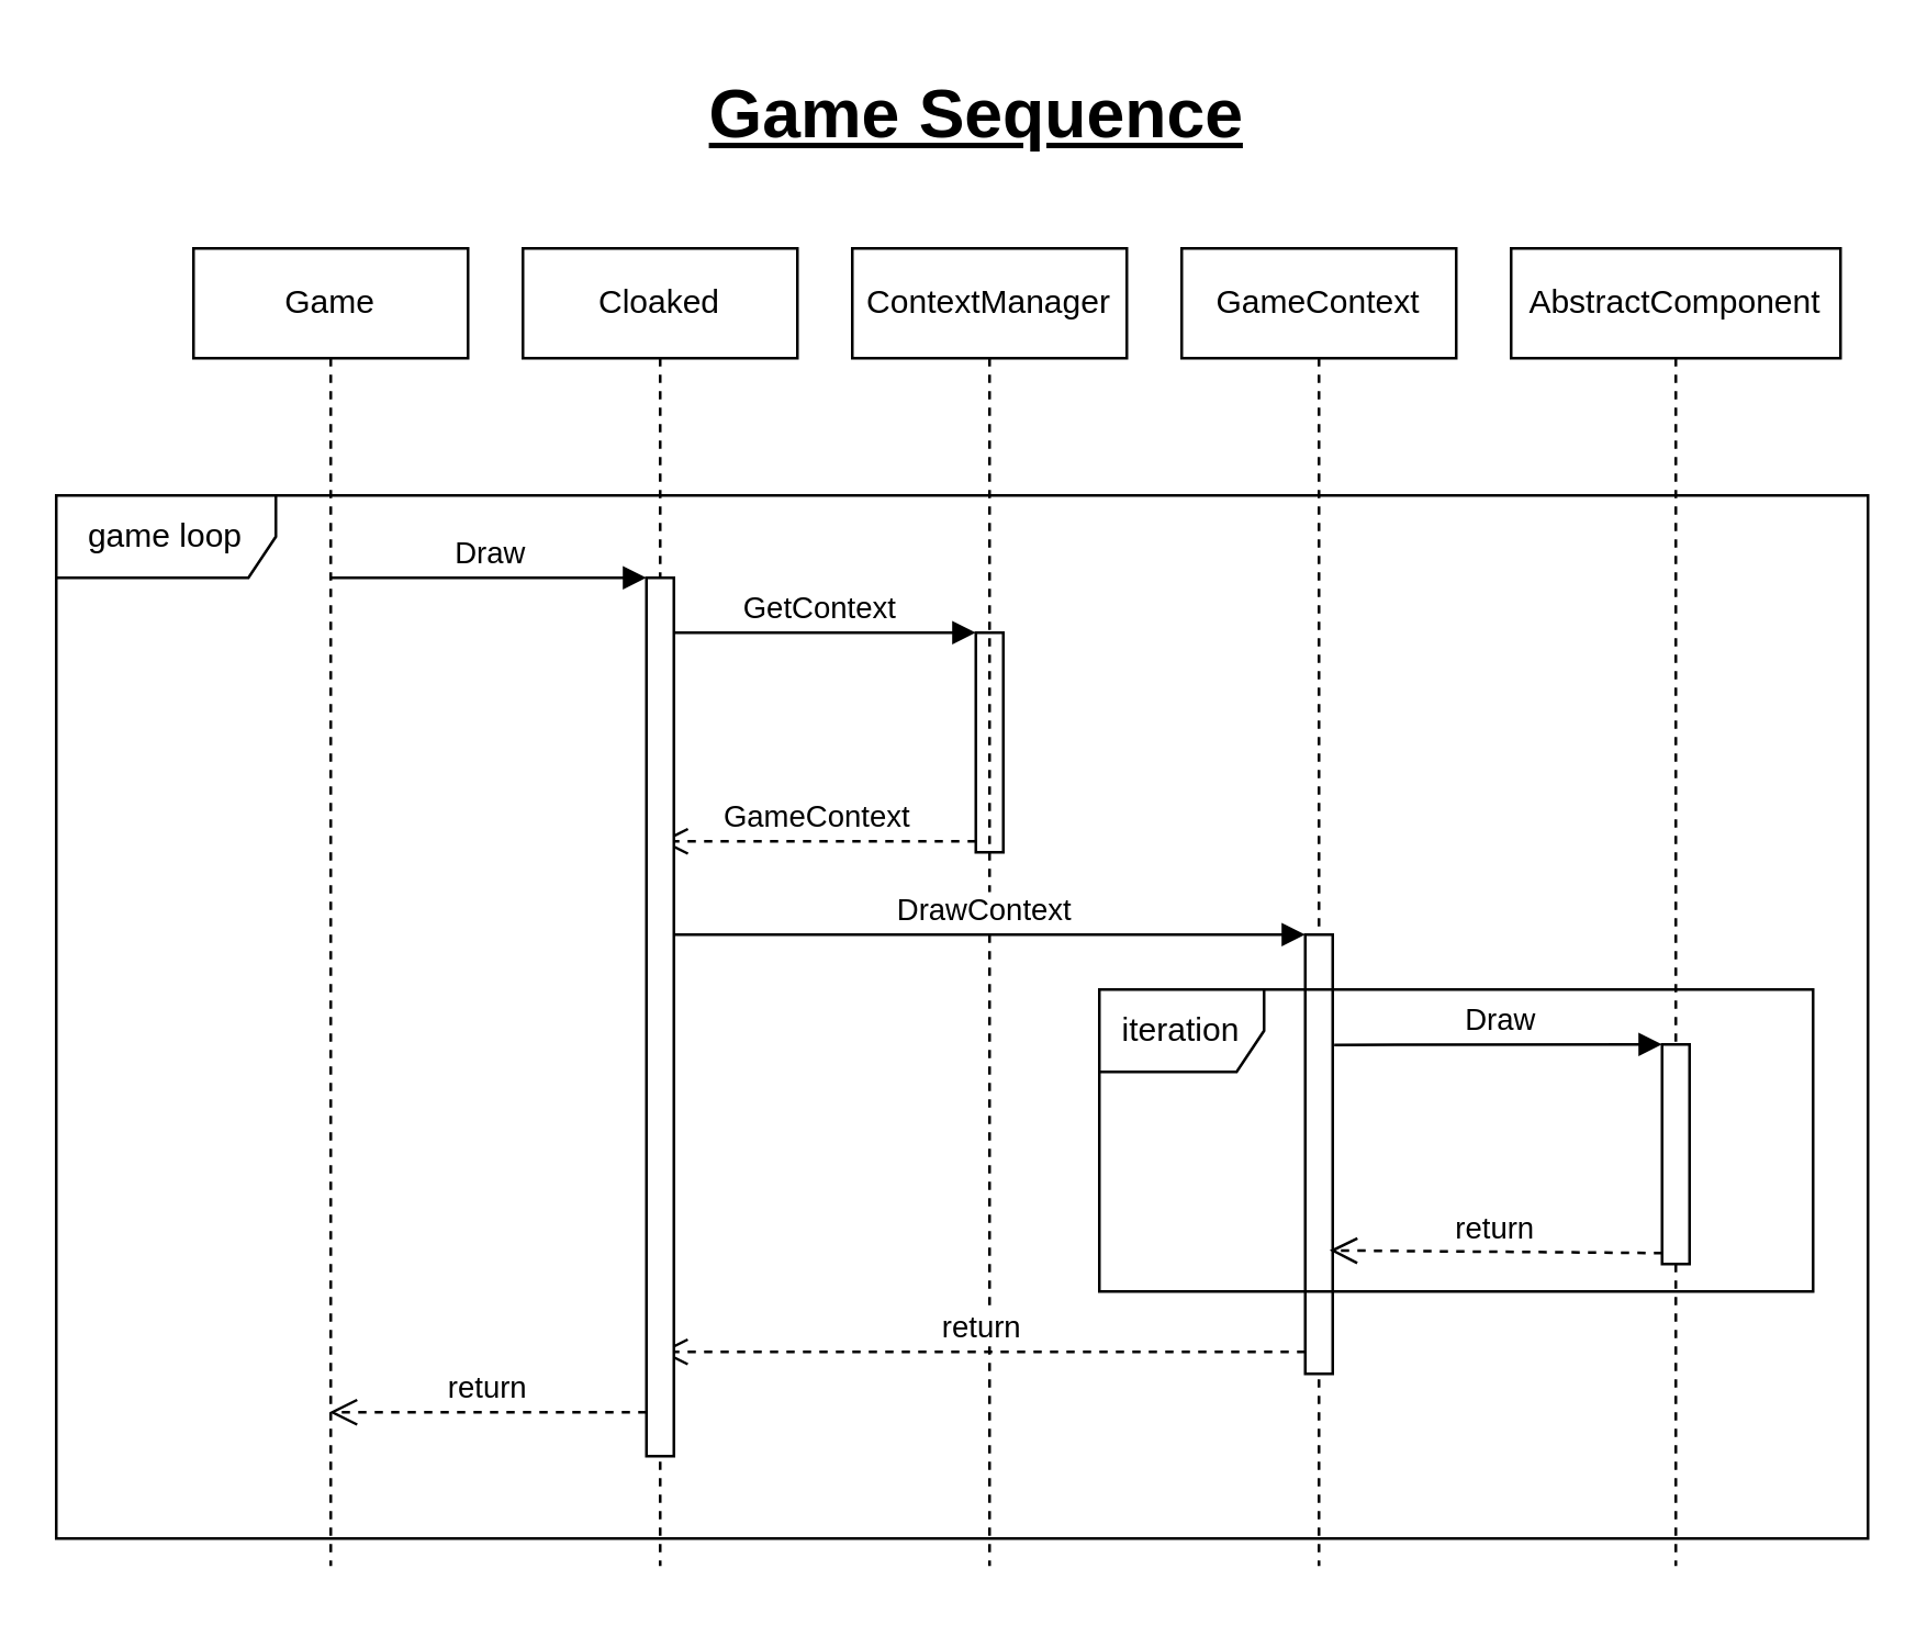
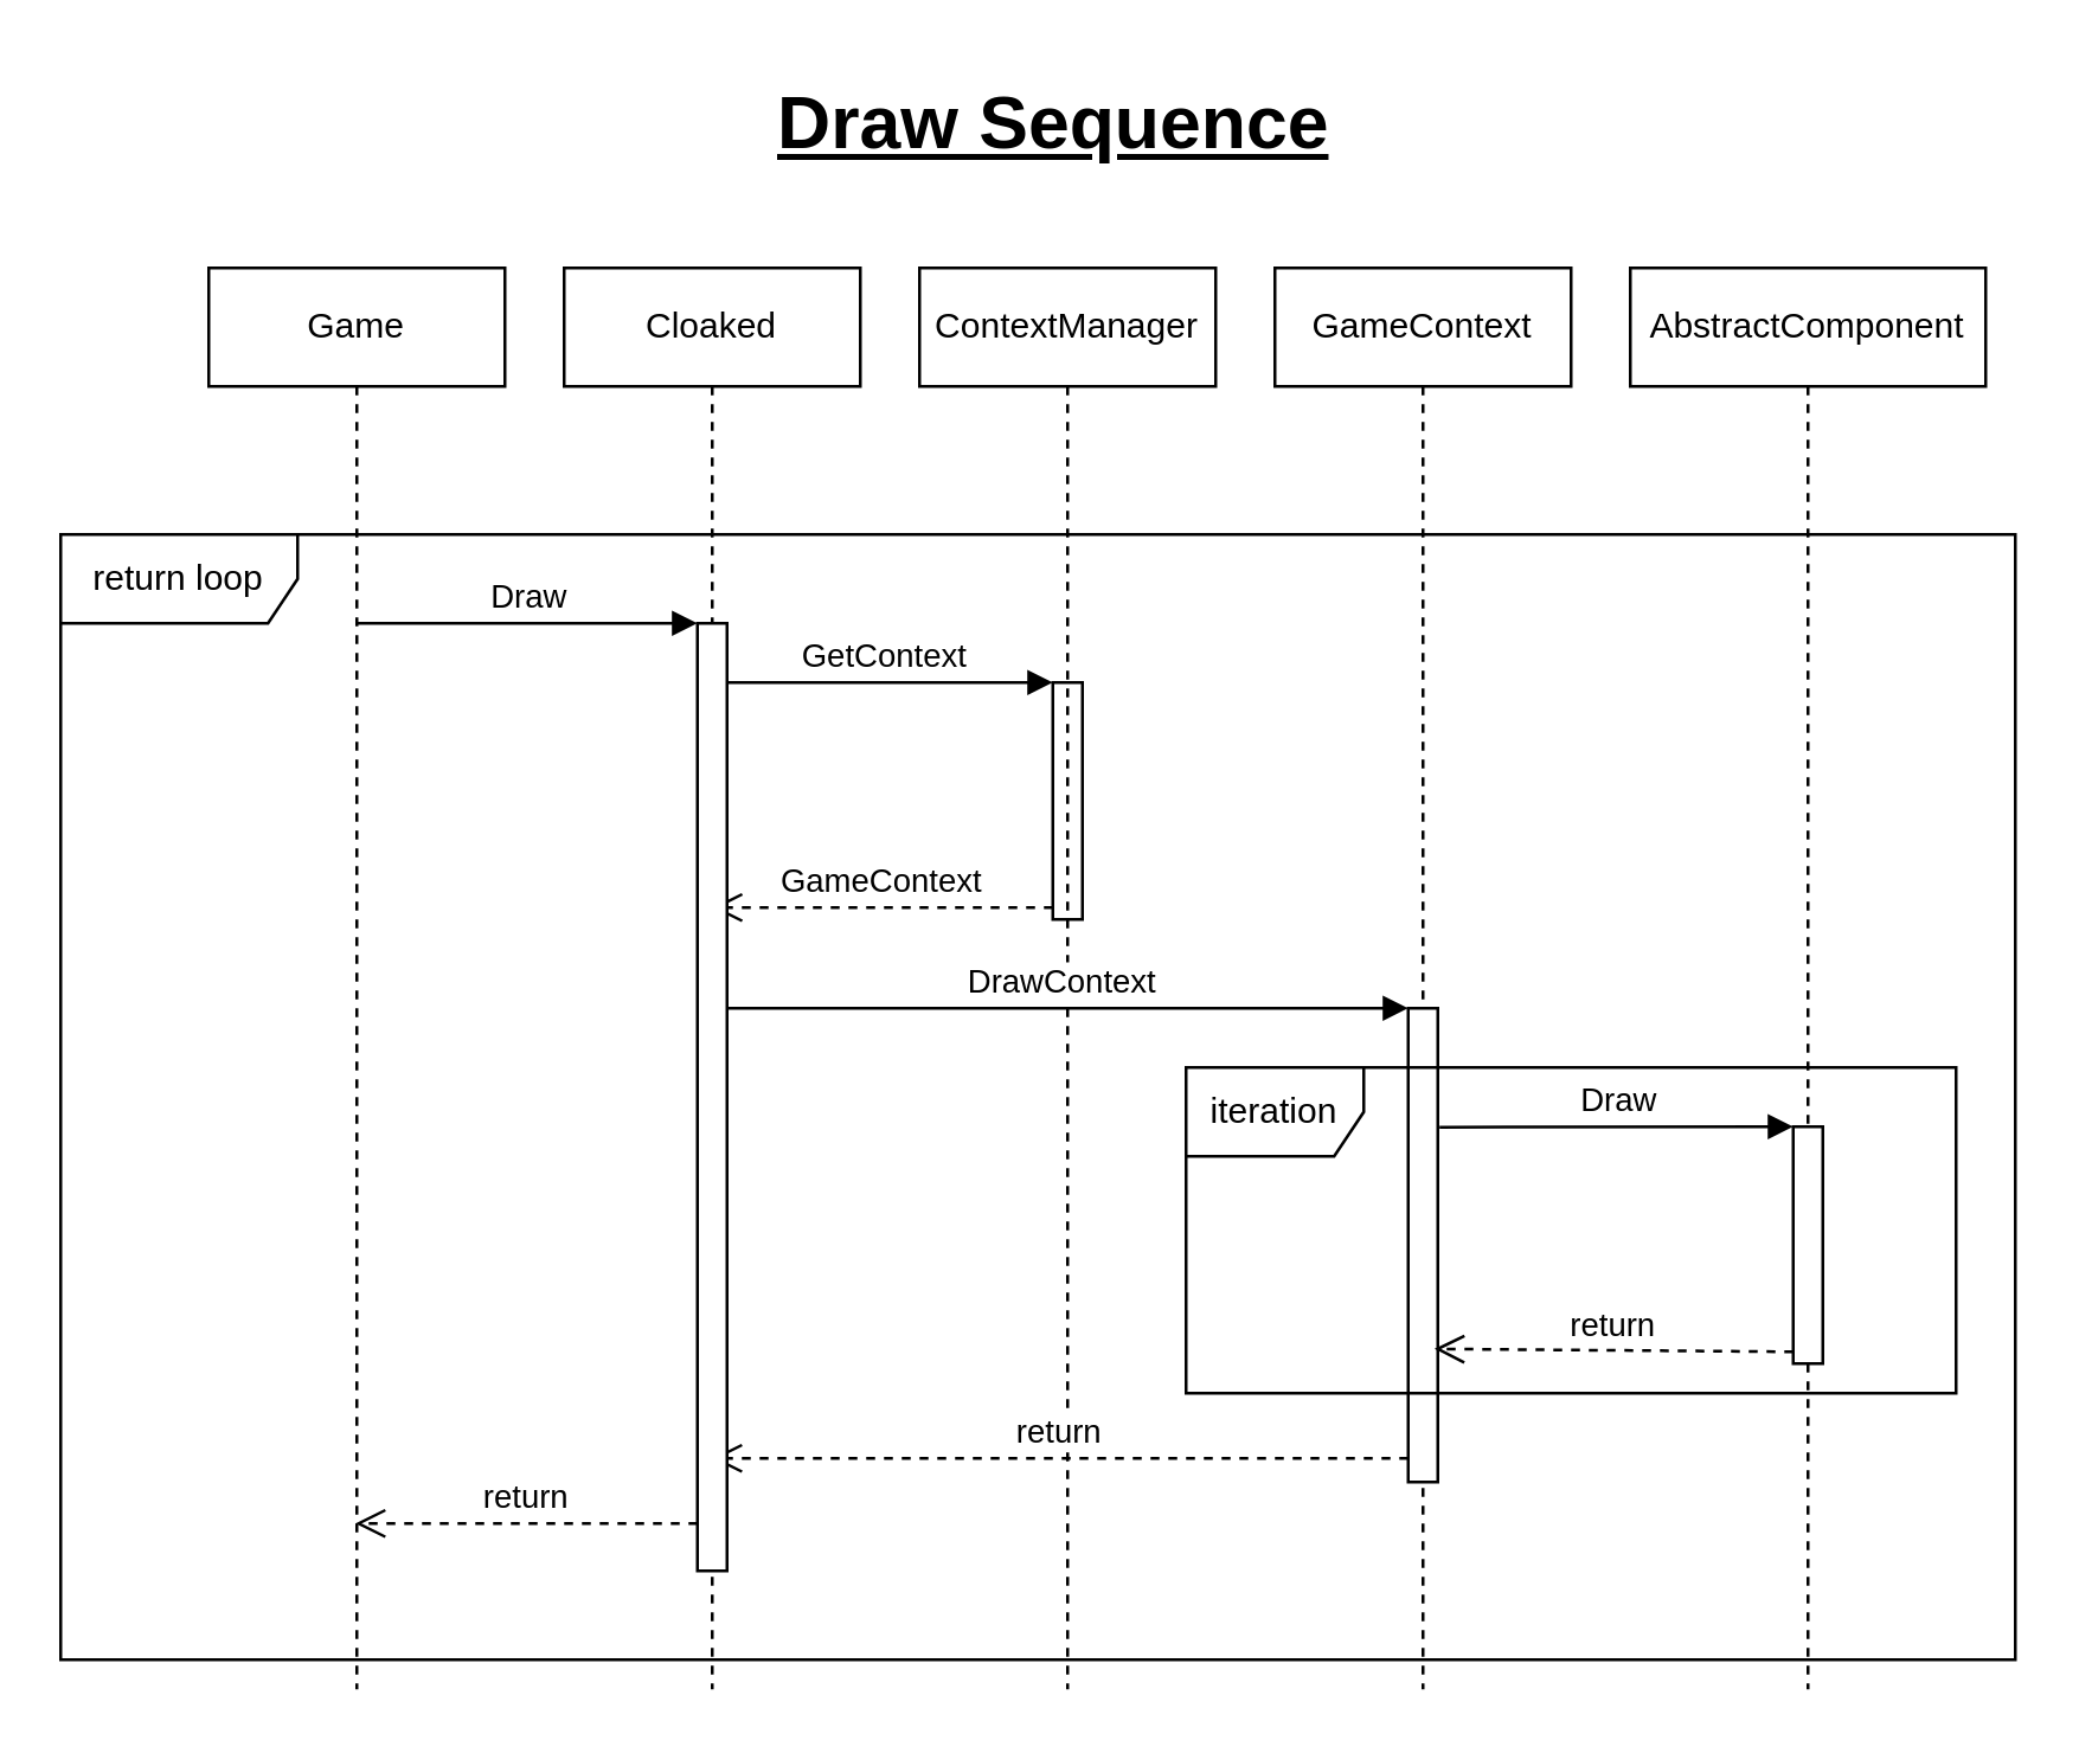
- <mxCell id="20" value="Game&amp;nbsp;Sequence" style="text;html=1;align=center;verticalAlign=middle;resizable=0;points=[];autosize=1;fontSize=25;fontStyle=5" vertex="1" parent="1"><mxGeometry x="255" y="20" width="200" height="40" as="geometry" /></mxCell>
+ <mxCell id="20" value="Draw&amp;nbsp;Sequence" style="text;html=1;align=center;verticalAlign=middle;resizable=0;points=[];autosize=1;fontSize=25;fontStyle=5" vertex="1" parent="1"><mxGeometry x="255" y="20" width="200" height="40" as="geometry" /></mxCell>
- <mxCell id="21" value="game loop" style="shape=umlFrame;whiteSpace=wrap;html=1;width=80;height=30;" vertex="1" parent="1"><mxGeometry x="20" y="180" width="660" height="380" as="geometry" /></mxCell>
+ <mxCell id="21" value="return loop" style="shape=umlFrame;whiteSpace=wrap;html=1;width=80;height=30;" vertex="1" parent="1"><mxGeometry x="20" y="180" width="660" height="380" as="geometry" /></mxCell>
